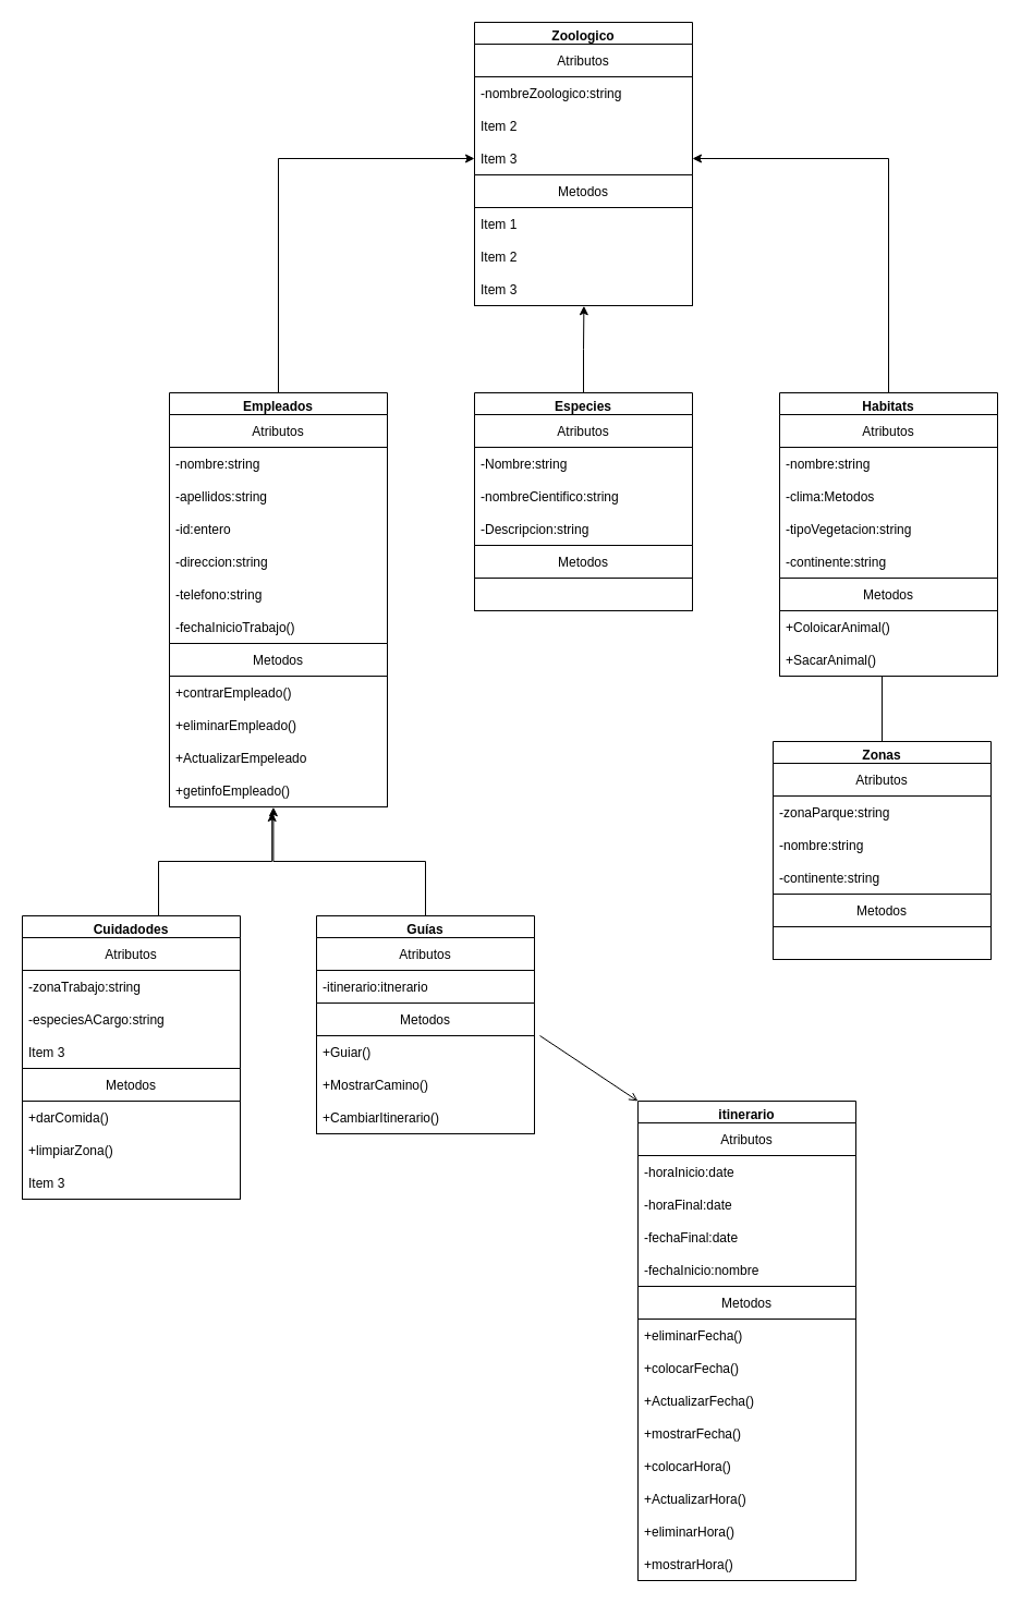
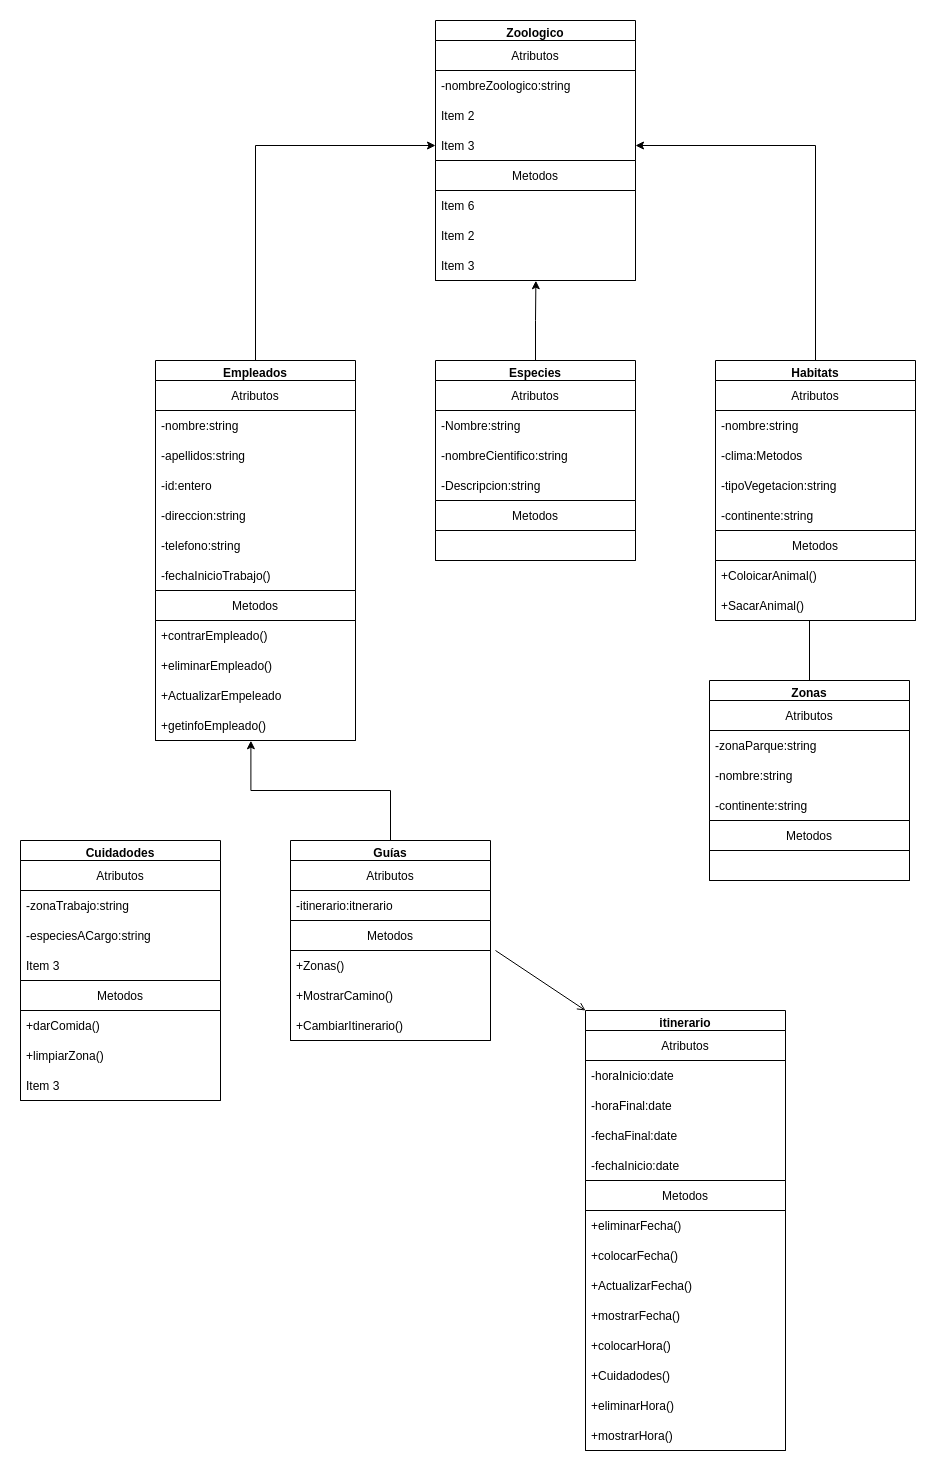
- <mxCell id="8" value="Item 1" style="text;strokeColor=none;fillColor=none;align=left;verticalAlign=middle;spacingLeft=4;spacingRight=4;overflow=hidden;points=[[0,0.5],[1,0.5]];portConstraint=eastwest;rotatable=0;" vertex="1" parent="7"><mxGeometry y="30" width="200" height="30" as="geometry" /></mxCell>
+ <mxCell id="8" value="Item 6" style="text;strokeColor=none;fillColor=none;align=left;verticalAlign=middle;spacingLeft=4;spacingRight=4;overflow=hidden;points=[[0,0.5],[1,0.5]];portConstraint=eastwest;rotatable=0;" vertex="1" parent="7"><mxGeometry y="30" width="200" height="30" as="geometry" /></mxCell>
- <mxCell id="43" style="edgeStyle=orthogonalEdgeStyle;rounded=0;orthogonalLoop=1;jettySize=auto;html=1;entryX=0.471;entryY=1.165;entryDx=0;entryDy=0;entryPerimeter=0;" edge="1" parent="1" source="44" target="66"><mxGeometry relative="1" as="geometry"><mxPoint x="195" y="760" as="targetPoint" /><Array as="points"><mxPoint x="145" y="790" /><mxPoint x="249" y="790" /></Array></mxGeometry></mxCell>
- <mxCell id="40" value="+Guiar()" style="text;strokeColor=none;fillColor=none;align=left;verticalAlign=middle;spacingLeft=4;spacingRight=4;overflow=hidden;points=[[0,0.5],[1,0.5]];portConstraint=eastwest;rotatable=0;" vertex="1" parent="39"><mxGeometry y="30" width="200" height="30" as="geometry" /></mxCell>
+ <mxCell id="40" value="+Zonas()" style="text;strokeColor=none;fillColor=none;align=left;verticalAlign=middle;spacingLeft=4;spacingRight=4;overflow=hidden;points=[[0,0.5],[1,0.5]];portConstraint=eastwest;rotatable=0;" vertex="1" parent="39"><mxGeometry y="30" width="200" height="30" as="geometry" /></mxCell>
- <mxCell id="72" value="-fechaInicio:nombre" style="text;strokeColor=none;fillColor=none;align=left;verticalAlign=middle;spacingLeft=4;spacingRight=4;overflow=hidden;points=[[0,0.5],[1,0.5]];portConstraint=eastwest;rotatable=0;" vertex="1" parent="68"><mxGeometry y="120" width="200" height="30" as="geometry" /></mxCell>
+ <mxCell id="72" value="-fechaInicio:date" style="text;strokeColor=none;fillColor=none;align=left;verticalAlign=middle;spacingLeft=4;spacingRight=4;overflow=hidden;points=[[0,0.5],[1,0.5]];portConstraint=eastwest;rotatable=0;" vertex="1" parent="68"><mxGeometry y="120" width="200" height="30" as="geometry" /></mxCell>
- <mxCell id="79" value="+ActualizarHora()" style="text;strokeColor=none;fillColor=none;align=left;verticalAlign=middle;spacingLeft=4;spacingRight=4;overflow=hidden;points=[[0,0.5],[1,0.5]];portConstraint=eastwest;rotatable=0;" vertex="1" parent="73"><mxGeometry y="180" width="200" height="30" as="geometry" /></mxCell>
+ <mxCell id="79" value="+Cuidadodes()" style="text;strokeColor=none;fillColor=none;align=left;verticalAlign=middle;spacingLeft=4;spacingRight=4;overflow=hidden;points=[[0,0.5],[1,0.5]];portConstraint=eastwest;rotatable=0;" vertex="1" parent="73"><mxGeometry y="180" width="200" height="30" as="geometry" /></mxCell>
